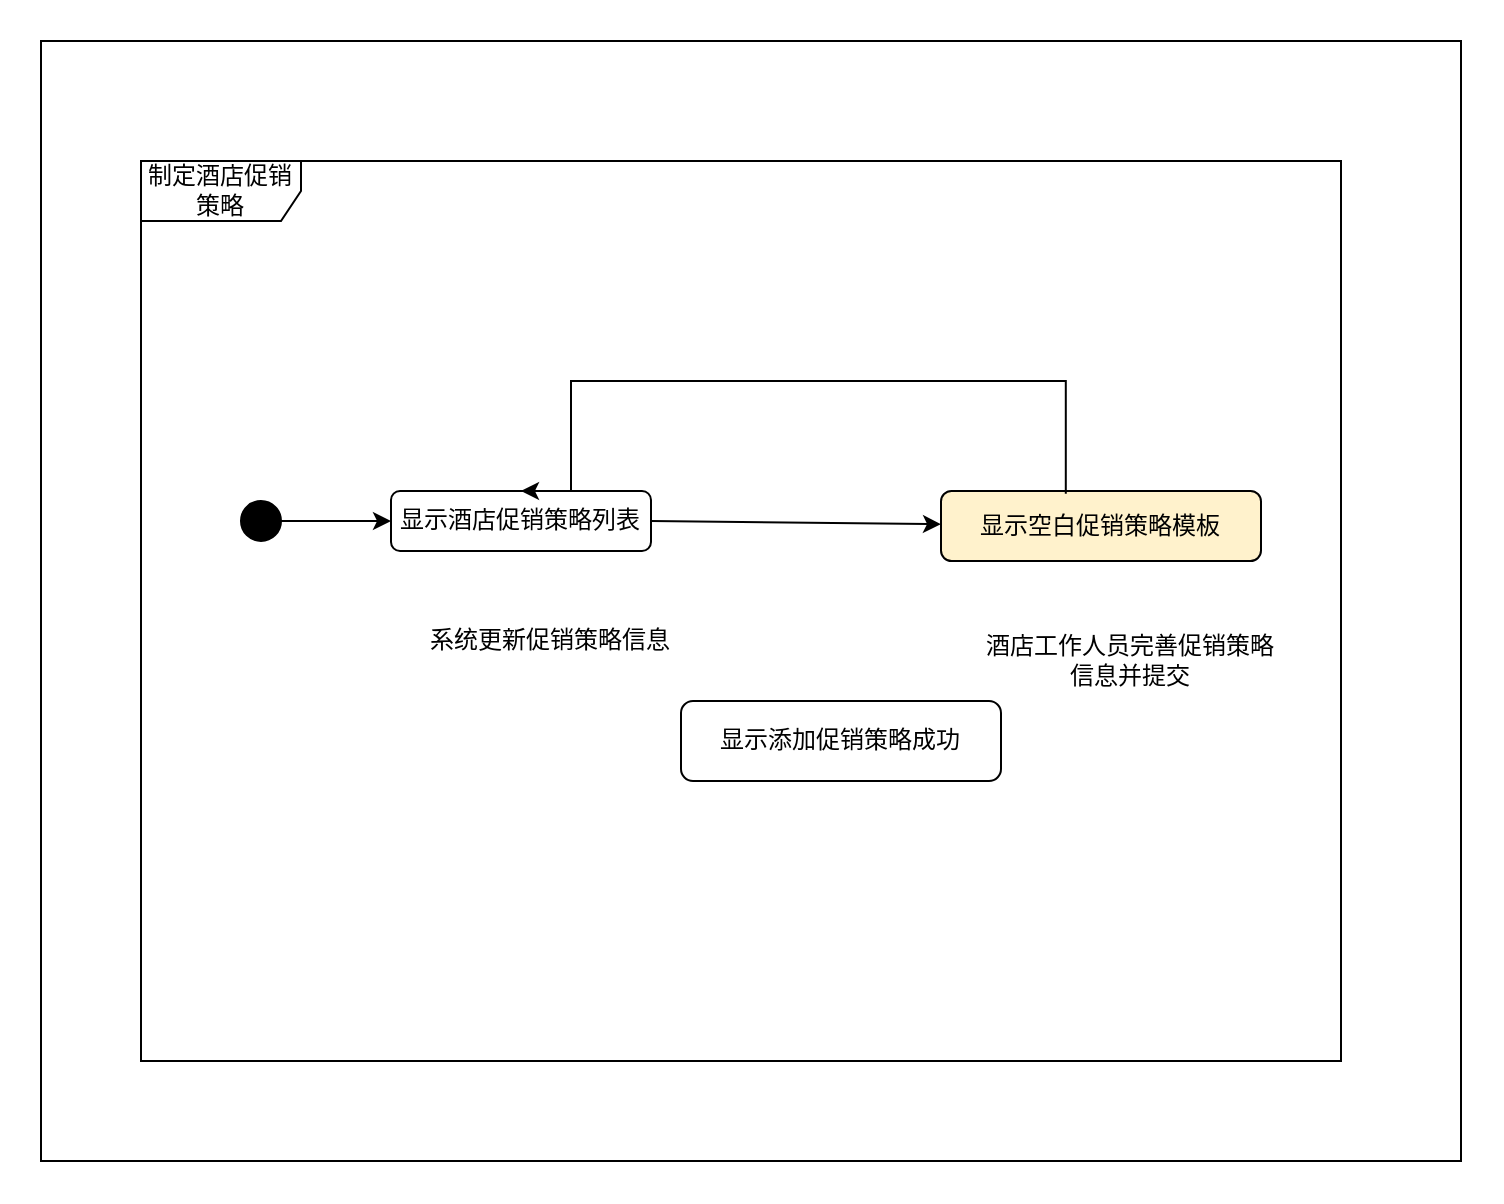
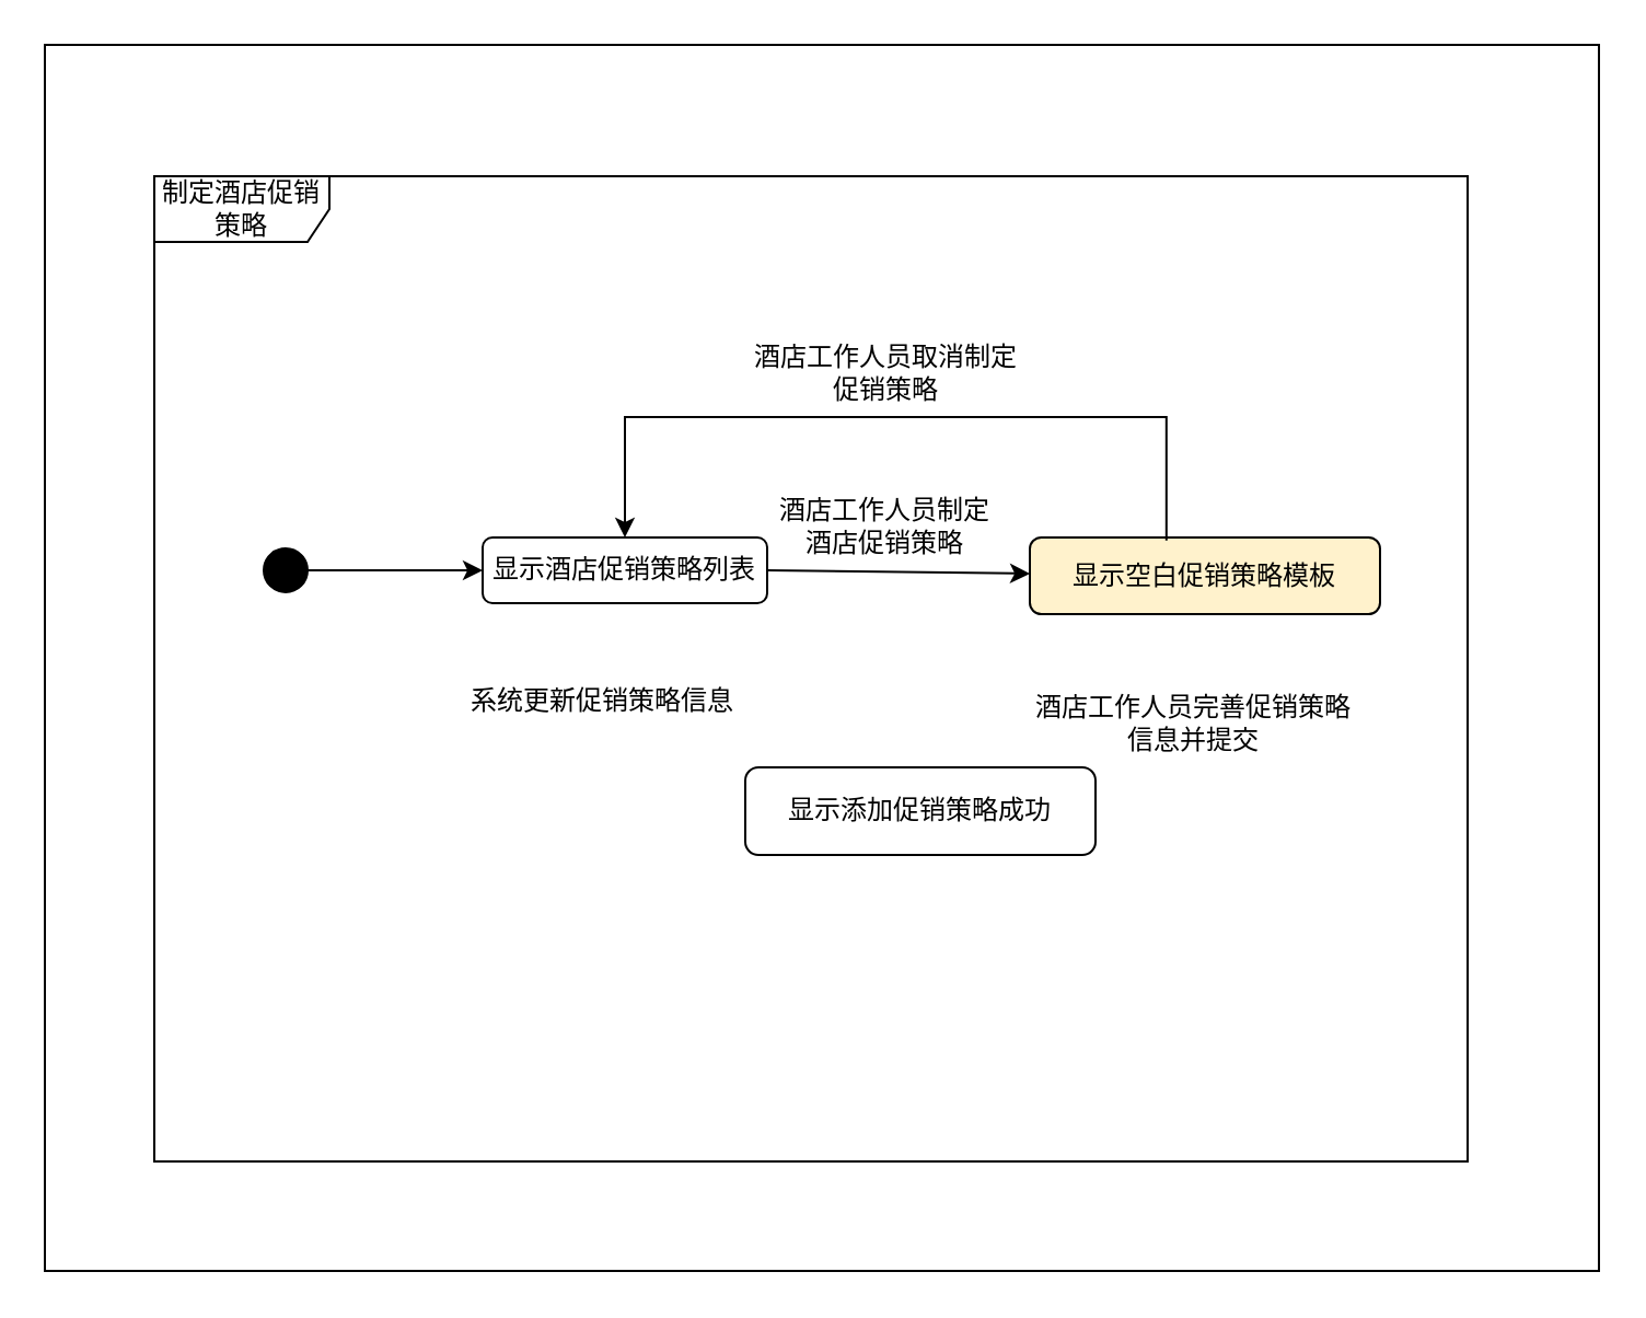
+ <mxCell id="14" value="酒店工作人员取消制定促销策略" style="text;html=1;strokeColor=none;fillColor=none;align=center;verticalAlign=middle;whiteSpace=wrap;rounded=0;" vertex="1" parent="1"><mxGeometry x="341.5" y="160" width="125" height="20" as="geometry" /></mxCell>
+ <mxCell id="13" value="酒店工作人员制定酒店促销策略" style="text;html=1;strokeColor=none;fillColor=none;align=center;verticalAlign=middle;whiteSpace=wrap;rounded=0;" vertex="1" parent="1"><mxGeometry x="354" y="230" width="100" height="20" as="geometry" /></mxCell>
- <mxCell id="5" value="显示酒店促销策略列表" style="rounded=1;whiteSpace=wrap;html=1;fillColor=#FFFFFF;" vertex="1" parent="1"><mxGeometry x="195" y="245" width="130" height="30" as="geometry" /></mxCell>
+ <mxCell id="5" value="显示酒店促销策略列表" style="rounded=1;whiteSpace=wrap;html=1;fillColor=#FFFFFF;" vertex="1" parent="1"><mxGeometry x="220" y="245" width="130" height="30" as="geometry" /></mxCell>
- <mxCell id="10" value="酒店工作人员完善促销策略信息并提交" style="text;html=1;strokeColor=none;fillColor=none;align=center;verticalAlign=middle;whiteSpace=wrap;rounded=0;" vertex="1" parent="1"><mxGeometry x="490" y="320" width="150" height="20" as="geometry" /></mxCell>
+ <mxCell id="10" value="酒店工作人员完善促销策略信息并提交" style="text;html=1;strokeColor=none;fillColor=none;align=center;verticalAlign=middle;whiteSpace=wrap;rounded=0;" vertex="1" parent="1"><mxGeometry x="470" y="320" width="150" height="20" as="geometry" /></mxCell>
